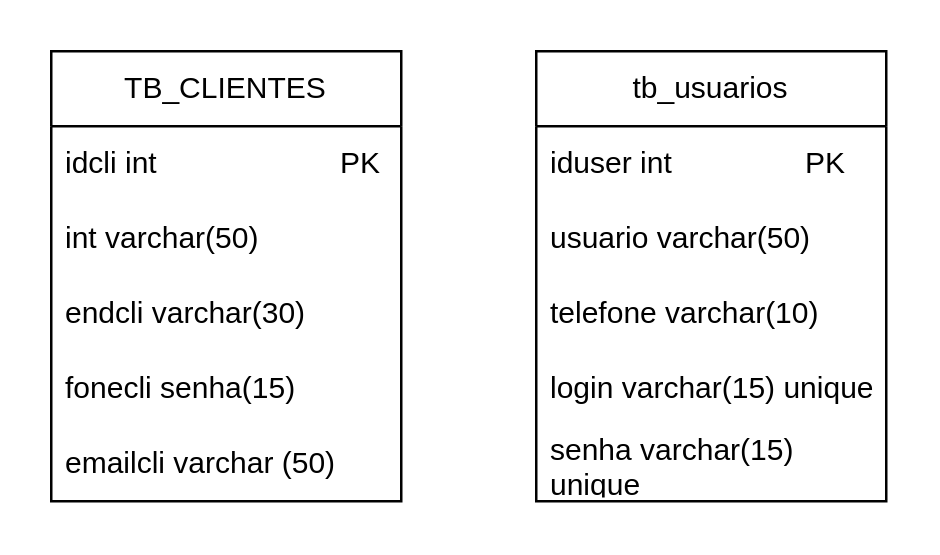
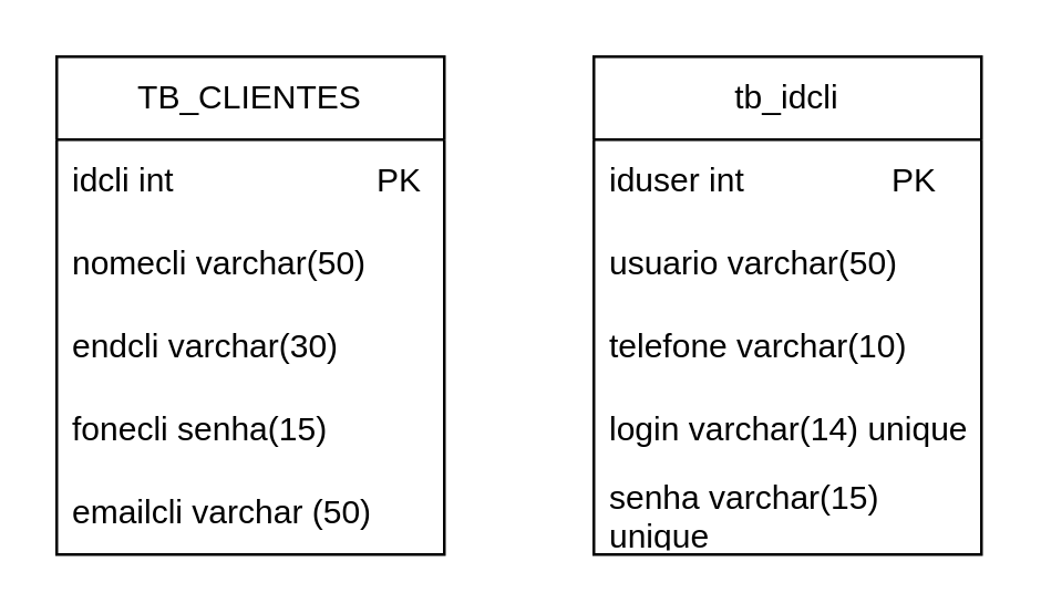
- <mxCell id="2" value="tb_usuarios" style="swimlane;fontStyle=0;childLayout=stackLayout;horizontal=1;startSize=30;horizontalStack=0;resizeParent=1;resizeParentMax=0;resizeLast=0;collapsible=1;marginBottom=0;whiteSpace=wrap;html=1;" parent="1" vertex="1"><mxGeometry x="214" y="20" width="140" height="180" as="geometry" /></mxCell>
+ <mxCell id="2" value="tb_idcli" style="swimlane;fontStyle=0;childLayout=stackLayout;horizontal=1;startSize=30;horizontalStack=0;resizeParent=1;resizeParentMax=0;resizeLast=0;collapsible=1;marginBottom=0;whiteSpace=wrap;html=1;" parent="1" vertex="1"><mxGeometry x="214" y="20" width="140" height="180" as="geometry" /></mxCell>
- <mxCell id="10" value="int varchar(50)" style="text;strokeColor=none;fillColor=none;align=left;verticalAlign=middle;spacingLeft=4;spacingRight=4;overflow=hidden;points=[[0,0.5],[1,0.5]];portConstraint=eastwest;rotatable=0;whiteSpace=wrap;html=1;" vertex="1" parent="8"><mxGeometry y="60" width="140" height="30" as="geometry" /></mxCell>
+ <mxCell id="10" value="nomecli varchar(50)" style="text;strokeColor=none;fillColor=none;align=left;verticalAlign=middle;spacingLeft=4;spacingRight=4;overflow=hidden;points=[[0,0.5],[1,0.5]];portConstraint=eastwest;rotatable=0;whiteSpace=wrap;html=1;" vertex="1" parent="8"><mxGeometry y="60" width="140" height="30" as="geometry" /></mxCell>
- <mxCell id="6" value="login varchar(15) unique" style="text;strokeColor=none;fillColor=none;align=left;verticalAlign=middle;spacingLeft=4;spacingRight=4;overflow=hidden;points=[[0,0.5],[1,0.5]];portConstraint=eastwest;rotatable=0;whiteSpace=wrap;html=1;" parent="2" vertex="1"><mxGeometry y="120" width="140" height="30" as="geometry" /></mxCell>
+ <mxCell id="6" value="login varchar(14) unique" style="text;strokeColor=none;fillColor=none;align=left;verticalAlign=middle;spacingLeft=4;spacingRight=4;overflow=hidden;points=[[0,0.5],[1,0.5]];portConstraint=eastwest;rotatable=0;whiteSpace=wrap;html=1;" parent="2" vertex="1"><mxGeometry y="120" width="140" height="30" as="geometry" /></mxCell>
